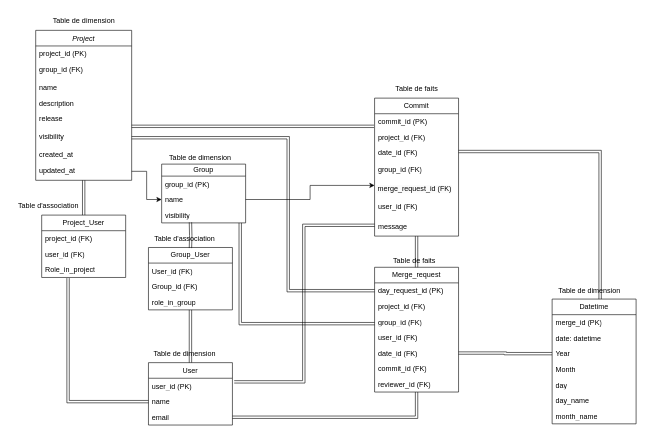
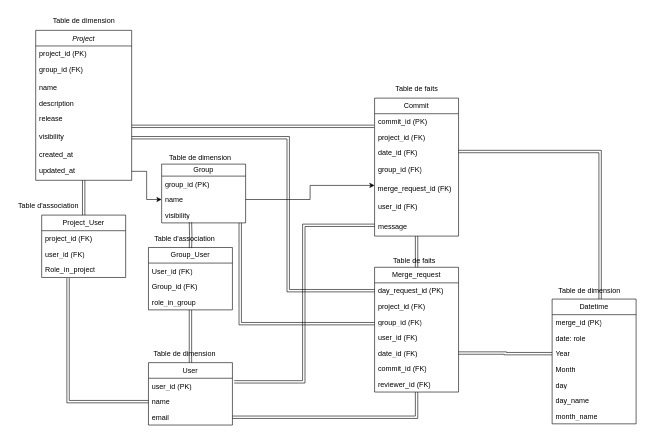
- <mxCell id="45" value="date: datetime" style="text;strokeColor=none;fillColor=none;align=left;verticalAlign=top;spacingLeft=4;spacingRight=4;overflow=hidden;rotatable=0;points=[[0,0.5],[1,0.5]];portConstraint=eastwest;whiteSpace=wrap;html=1;" parent="43" vertex="1"><mxGeometry y="52" width="140" height="26" as="geometry" /></mxCell>
+ <mxCell id="45" value="date: role" style="text;strokeColor=none;fillColor=none;align=left;verticalAlign=top;spacingLeft=4;spacingRight=4;overflow=hidden;rotatable=0;points=[[0,0.5],[1,0.5]];portConstraint=eastwest;whiteSpace=wrap;html=1;" parent="43" vertex="1"><mxGeometry y="52" width="140" height="26" as="geometry" /></mxCell>
